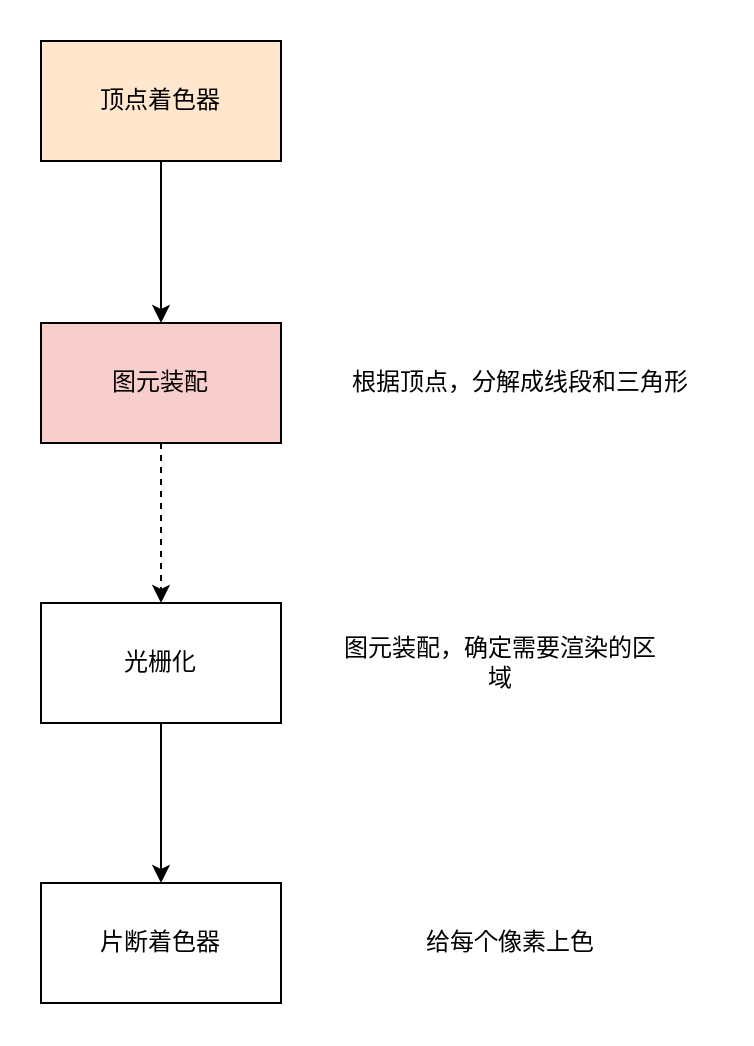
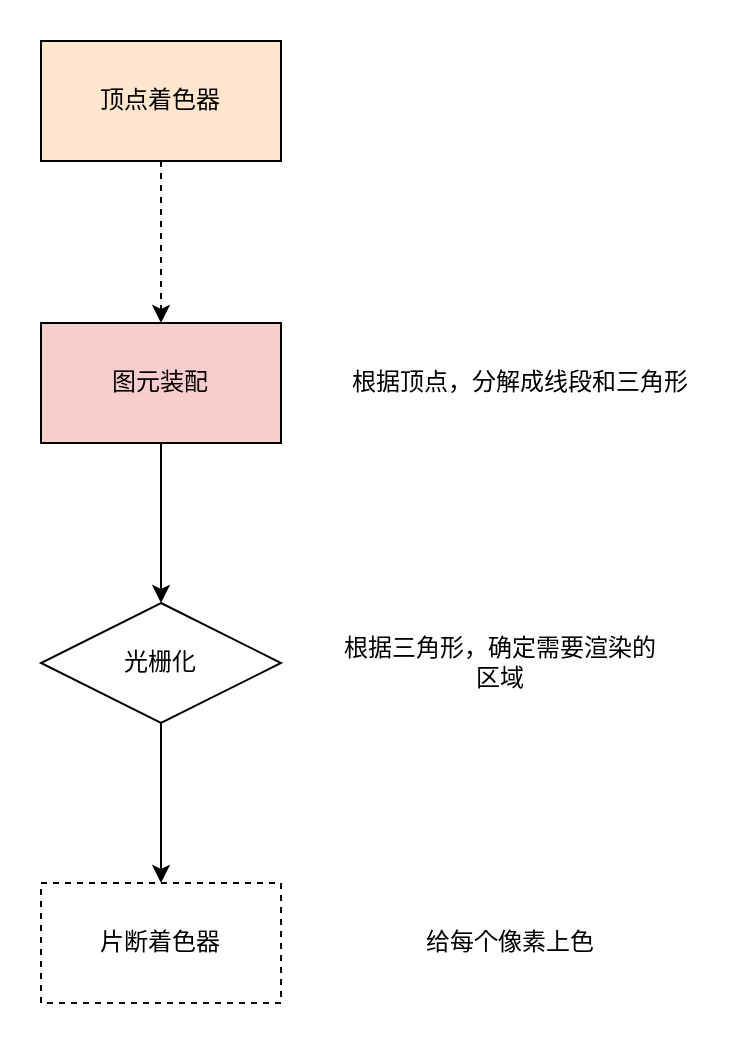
- <mxCell id="2" value="" style="edgeStyle=none;html=1;" edge="1" parent="1" source="3" target="5"><mxGeometry relative="1" as="geometry" /></mxCell>
+ <mxCell id="2" value="" style="edgeStyle=none;html=1;dashed=1;" edge="1" parent="1" source="3" target="5"><mxGeometry relative="1" as="geometry" /></mxCell>
- <mxCell id="4" value="" style="edgeStyle=none;html=1;dashed=1;" edge="1" parent="1" source="5" target="7"><mxGeometry relative="1" as="geometry" /></mxCell>
+ <mxCell id="4" value="" style="edgeStyle=none;html=1;" edge="1" parent="1" source="5" target="7"><mxGeometry relative="1" as="geometry" /></mxCell>
- <mxCell id="7" value="光栅化" style="rounded=0;whiteSpace=wrap;html=1;" vertex="1" parent="1"><mxGeometry x="20" y="301" width="120" height="60" as="geometry" /></mxCell>
+ <mxCell id="7" value="光栅化" style="rhombus;whiteSpace=wrap;html=1;" vertex="1" parent="1"><mxGeometry x="20" y="301" width="120" height="60" as="geometry" /></mxCell>
- <mxCell id="10" value="图元装配，确定需要渲染的区域" style="text;html=1;strokeColor=none;fillColor=none;align=center;verticalAlign=middle;whiteSpace=wrap;rounded=0;" vertex="1" parent="1"><mxGeometry x="170" y="316" width="160" height="30" as="geometry" /></mxCell>
+ <mxCell id="10" value="根据三角形，确定需要渲染的区域" style="text;html=1;strokeColor=none;fillColor=none;align=center;verticalAlign=middle;whiteSpace=wrap;rounded=0;" vertex="1" parent="1"><mxGeometry x="170" y="316" width="160" height="30" as="geometry" /></mxCell>
- <mxCell id="9" value="片断着色器" style="rounded=0;whiteSpace=wrap;html=1;" vertex="1" parent="1"><mxGeometry x="20" y="441" width="120" height="60" as="geometry" /></mxCell>
+ <mxCell id="9" value="片断着色器" style="rounded=0;whiteSpace=wrap;html=1;dashed=1;" vertex="1" parent="1"><mxGeometry x="20" y="441" width="120" height="60" as="geometry" /></mxCell>
